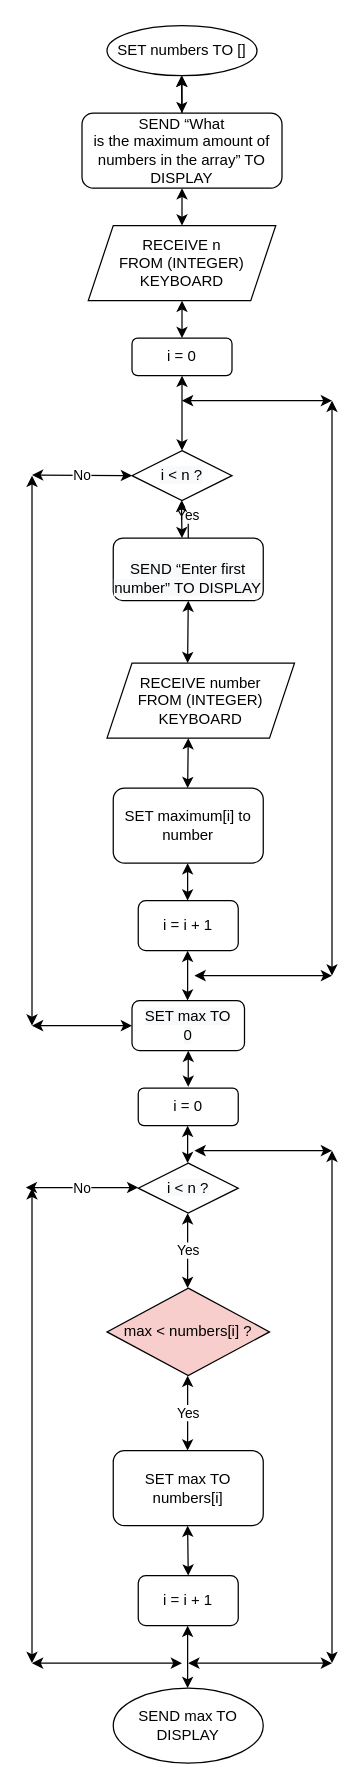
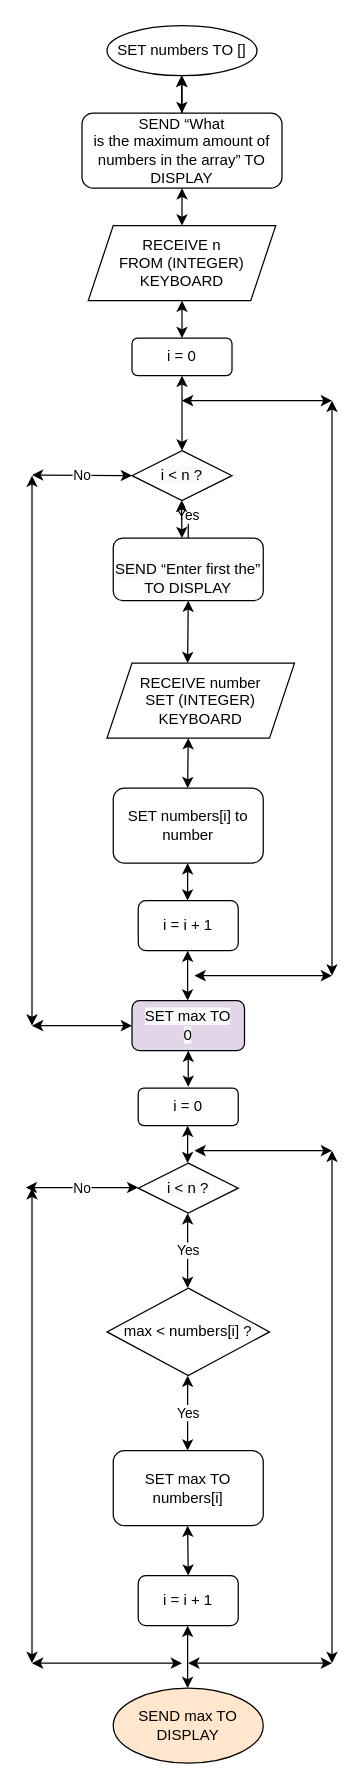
- <mxCell id="13" value="&lt;span style=&quot;color: rgb(0 , 0 , 0) ; font-family: &amp;#34;helvetica&amp;#34; ; font-size: 12px ; font-style: normal ; font-weight: 400 ; letter-spacing: normal ; text-align: center ; text-indent: 0px ; text-transform: none ; word-spacing: 0px ; background-color: rgb(248 , 249 , 250) ; display: inline ; float: none&quot;&gt;&lt;br&gt;&lt;br&gt;SEND “Enter first number” TO DISPLAY&lt;/span&gt;&lt;br class=&quot;Apple-interchange-newline&quot;&gt;&lt;br&gt;" style="rounded=1;whiteSpace=wrap;html=1;" vertex="1" parent="1"><mxGeometry x="90" y="430" width="120" height="50" as="geometry" /></mxCell>
+ <mxCell id="13" value="&lt;span style=&quot;color: rgb(0 , 0 , 0) ; font-family: &amp;#34;helvetica&amp;#34; ; font-size: 12px ; font-style: normal ; font-weight: 400 ; letter-spacing: normal ; text-align: center ; text-indent: 0px ; text-transform: none ; word-spacing: 0px ; background-color: rgb(248 , 249 , 250) ; display: inline ; float: none&quot;&gt;&lt;br&gt;&lt;br&gt;SEND “Enter first the” TO DISPLAY&lt;/span&gt;&lt;br class=&quot;Apple-interchange-newline&quot;&gt;&lt;br&gt;" style="rounded=1;whiteSpace=wrap;html=1;" vertex="1" parent="1"><mxGeometry x="90" y="430" width="120" height="50" as="geometry" /></mxCell>
- <mxCell id="14" value="&lt;p class=&quot;MsoNormal&quot;&gt;&lt;span lang=&quot;EN-GB&quot;&gt;RECEIVE number&lt;br&gt;FROM (INTEGER) KEYBOARD&lt;/span&gt;&lt;/p&gt;" style="shape=parallelogram;perimeter=parallelogramPerimeter;whiteSpace=wrap;html=1;fixedSize=1;" vertex="1" parent="1"><mxGeometry x="85" y="530" width="150" height="60" as="geometry" /></mxCell>
+ <mxCell id="14" value="&lt;p class=&quot;MsoNormal&quot;&gt;&lt;span lang=&quot;EN-GB&quot;&gt;RECEIVE number&lt;br&gt;SET (INTEGER) KEYBOARD&lt;/span&gt;&lt;/p&gt;" style="shape=parallelogram;perimeter=parallelogramPerimeter;whiteSpace=wrap;html=1;fixedSize=1;" vertex="1" parent="1"><mxGeometry x="85" y="530" width="150" height="60" as="geometry" /></mxCell>
- <mxCell id="16" value="SET maximum[i] to number" style="rounded=1;whiteSpace=wrap;html=1;" vertex="1" parent="1"><mxGeometry x="90" y="630" width="120" height="60" as="geometry" /></mxCell>
+ <mxCell id="16" value="SET numbers[i] to number" style="rounded=1;whiteSpace=wrap;html=1;" vertex="1" parent="1"><mxGeometry x="90" y="630" width="120" height="60" as="geometry" /></mxCell>
- <mxCell id="27" value="&#10;&#10;&lt;span style=&quot;color: rgb(0, 0, 0); font-family: helvetica; font-size: 12px; font-style: normal; font-weight: 400; letter-spacing: normal; text-align: center; text-indent: 0px; text-transform: none; word-spacing: 0px; background-color: rgb(248, 249, 250); display: inline; float: none;&quot;&gt;SET max TO&lt;/span&gt;&lt;br style=&quot;color: rgb(0, 0, 0); font-family: helvetica; font-size: 12px; font-style: normal; font-weight: 400; letter-spacing: normal; text-align: center; text-indent: 0px; text-transform: none; word-spacing: 0px; background-color: rgb(248, 249, 250);&quot;&gt;&lt;span style=&quot;color: rgb(0, 0, 0); font-family: helvetica; font-size: 12px; font-style: normal; font-weight: 400; letter-spacing: normal; text-align: center; text-indent: 0px; text-transform: none; word-spacing: 0px; background-color: rgb(248, 249, 250); display: inline; float: none;&quot;&gt;0&lt;/span&gt;&#10;&#10;" style="rounded=1;whiteSpace=wrap;html=1;" vertex="1" parent="1"><mxGeometry x="105" y="800" width="90" height="40" as="geometry" /></mxCell>
+ <mxCell id="27" value="&#10;&#10;&lt;span style=&quot;color: rgb(0, 0, 0); font-family: helvetica; font-size: 12px; font-style: normal; font-weight: 400; letter-spacing: normal; text-align: center; text-indent: 0px; text-transform: none; word-spacing: 0px; background-color: rgb(248, 249, 250); display: inline; float: none;&quot;&gt;SET max TO&lt;/span&gt;&lt;br style=&quot;color: rgb(0, 0, 0); font-family: helvetica; font-size: 12px; font-style: normal; font-weight: 400; letter-spacing: normal; text-align: center; text-indent: 0px; text-transform: none; word-spacing: 0px; background-color: rgb(248, 249, 250);&quot;&gt;&lt;span style=&quot;color: rgb(0, 0, 0); font-family: helvetica; font-size: 12px; font-style: normal; font-weight: 400; letter-spacing: normal; text-align: center; text-indent: 0px; text-transform: none; word-spacing: 0px; background-color: rgb(248, 249, 250); display: inline; float: none;&quot;&gt;0&lt;/span&gt;&#10;&#10;" style="rounded=1;whiteSpace=wrap;html=1;fillColor=#e1d5e7;" vertex="1" parent="1"><mxGeometry x="105" y="800" width="90" height="40" as="geometry" /></mxCell>
- <mxCell id="35" value="max &amp;lt; numbers[i] ?" style="rhombus;whiteSpace=wrap;html=1;fillColor=#f8cecc;" vertex="1" parent="1"><mxGeometry x="85" y="1030" width="130" height="70" as="geometry" /></mxCell>
+ <mxCell id="35" value="max &amp;lt; numbers[i] ?" style="rhombus;whiteSpace=wrap;html=1;" vertex="1" parent="1"><mxGeometry x="85" y="1030" width="130" height="70" as="geometry" /></mxCell>
- <mxCell id="46" value="SEND max TO DISPLAY" style="ellipse;whiteSpace=wrap;html=1;" vertex="1" parent="1"><mxGeometry x="90" y="1350" width="120" height="60" as="geometry" /></mxCell>
+ <mxCell id="46" value="SEND max TO DISPLAY" style="ellipse;whiteSpace=wrap;html=1;fillColor=#ffe6cc;" vertex="1" parent="1"><mxGeometry x="90" y="1350" width="120" height="60" as="geometry" /></mxCell>
